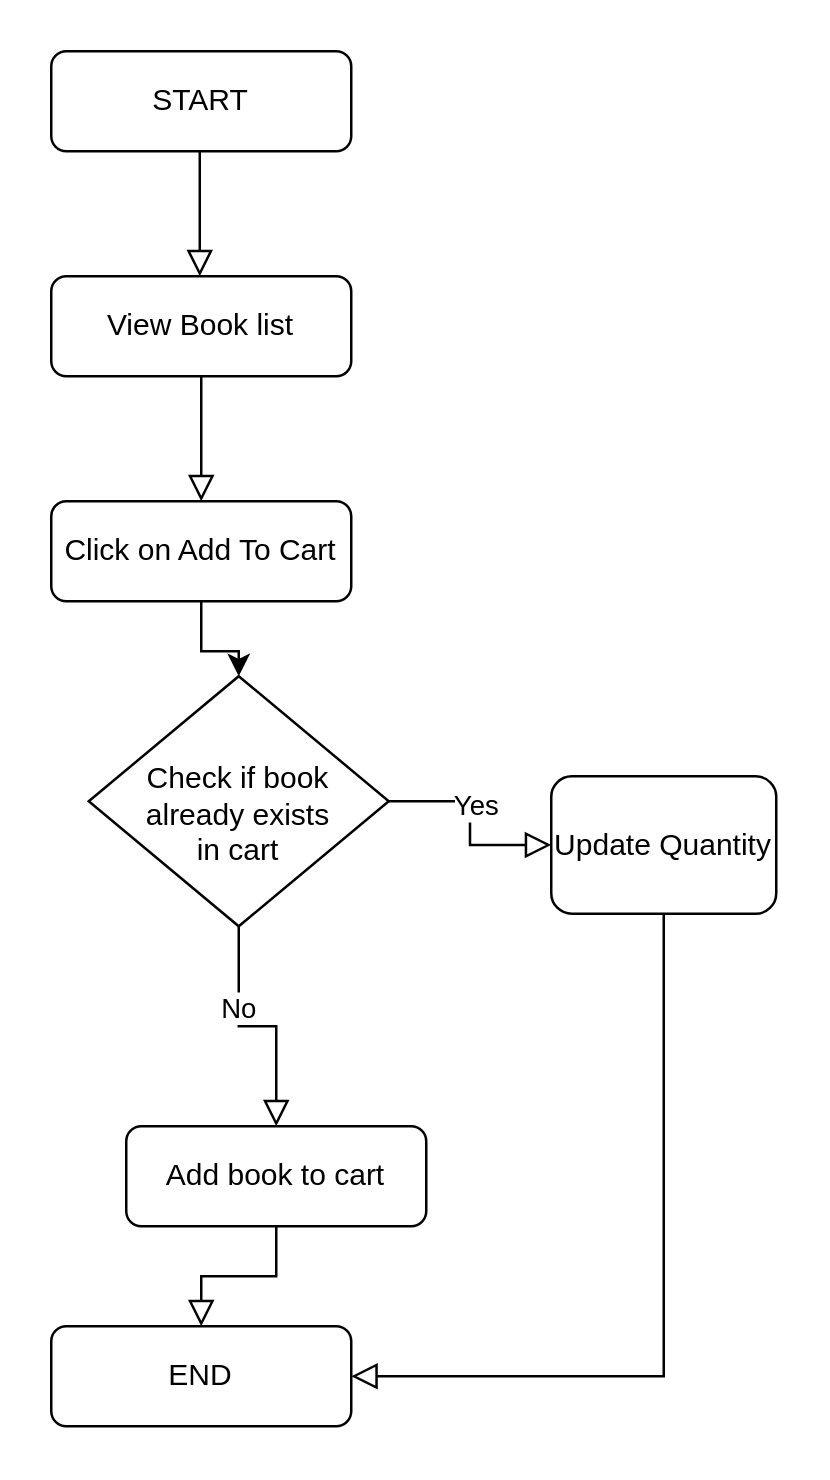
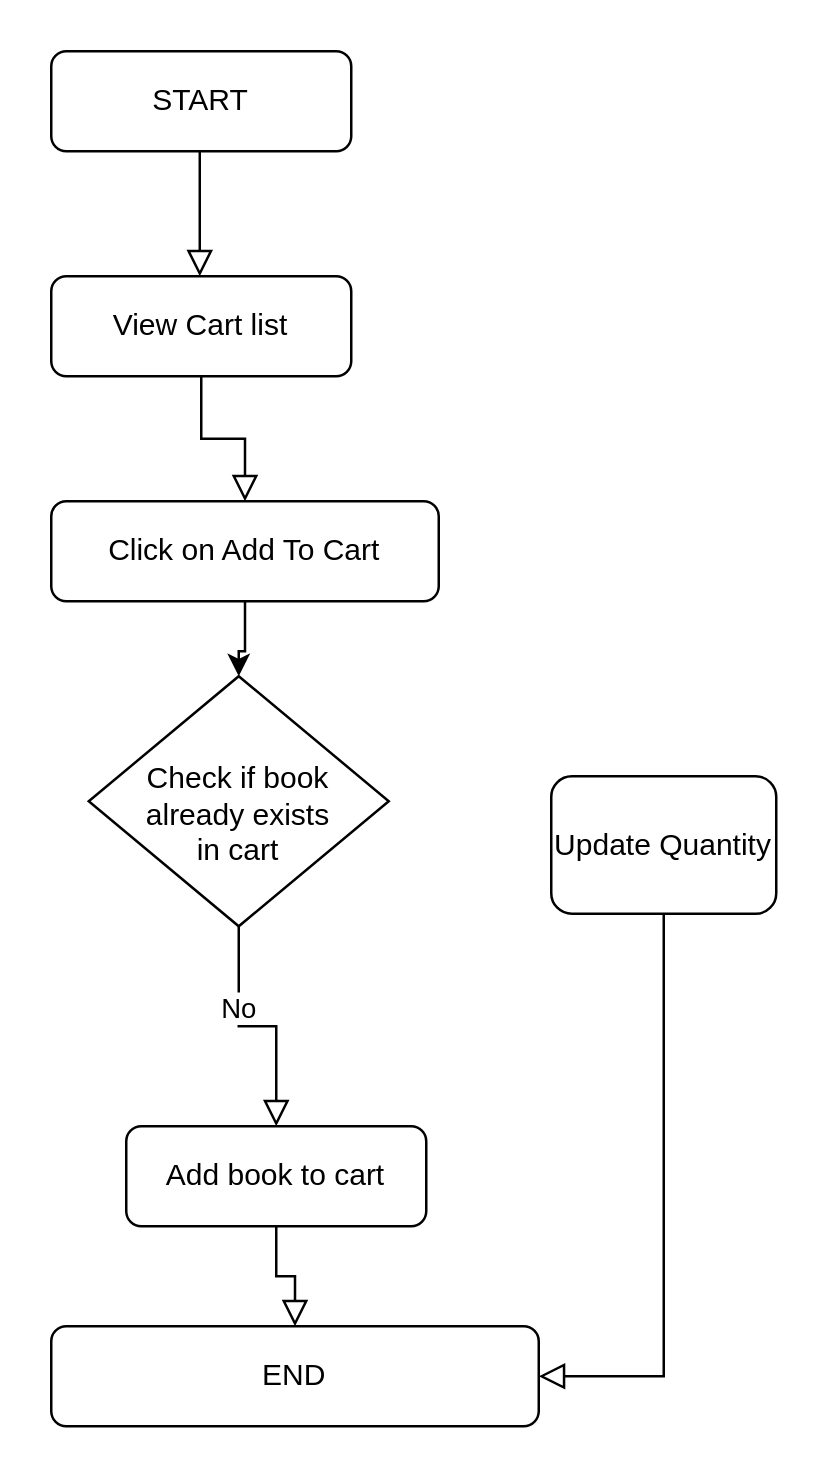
- <mxCell id="2" value="View Book list" style="rounded=1;whiteSpace=wrap;html=1;fontSize=12;glass=0;strokeWidth=1;shadow=0;" parent="1" vertex="1"><mxGeometry x="20" y="110" width="120" height="40" as="geometry" /></mxCell>
+ <mxCell id="2" value="View Cart list" style="rounded=1;whiteSpace=wrap;html=1;fontSize=12;glass=0;strokeWidth=1;shadow=0;" parent="1" vertex="1"><mxGeometry x="20" y="110" width="120" height="40" as="geometry" /></mxCell>
- <mxCell id="13" value="Click on Add To Cart" style="rounded=1;whiteSpace=wrap;html=1;fontSize=12;glass=0;strokeWidth=1;shadow=0;" parent="1" vertex="1"><mxGeometry x="20" y="200" width="120" height="40" as="geometry" /></mxCell>
+ <mxCell id="13" value="Click on Add To Cart" style="rounded=1;whiteSpace=wrap;html=1;fontSize=12;glass=0;strokeWidth=1;shadow=0;" parent="1" vertex="1"><mxGeometry x="20" y="200" width="155" height="40" as="geometry" /></mxCell>
- <mxCell id="9" value="" style="rounded=0;html=1;jettySize=auto;orthogonalLoop=1;fontSize=11;endArrow=block;endFill=0;endSize=8;strokeWidth=1;shadow=0;labelBackgroundColor=none;edgeStyle=orthogonalEdgeStyle;exitX=1;exitY=0.5;exitDx=0;exitDy=0;entryX=0;entryY=0.5;entryDx=0;entryDy=0;" parent="1" source="8" target="5" edge="1"><mxGeometry x="0.333" y="20" relative="1" as="geometry"><mxPoint as="offset" /><mxPoint x="180" y="440" as="sourcePoint" /><mxPoint x="180" y="510" as="targetPoint" /></mxGeometry></mxCell>
- <mxCell id="10" value="Yes" style="edgeLabel;html=1;align=center;verticalAlign=middle;resizable=0;points=[];" parent="9" vertex="1" connectable="0"><mxGeometry x="-0.32" y="-2" relative="1" as="geometry"><mxPoint x="6" y="-1" as="offset" /></mxGeometry></mxCell>
- <mxCell id="6" value="END" style="rounded=1;whiteSpace=wrap;html=1;fontSize=12;glass=0;strokeWidth=1;shadow=0;" parent="1" vertex="1"><mxGeometry x="20" y="530" width="120" height="40" as="geometry" /></mxCell>
+ <mxCell id="6" value="END" style="rounded=1;whiteSpace=wrap;html=1;fontSize=12;glass=0;strokeWidth=1;shadow=0;" parent="1" vertex="1"><mxGeometry x="20" y="530" width="195" height="40" as="geometry" /></mxCell>
